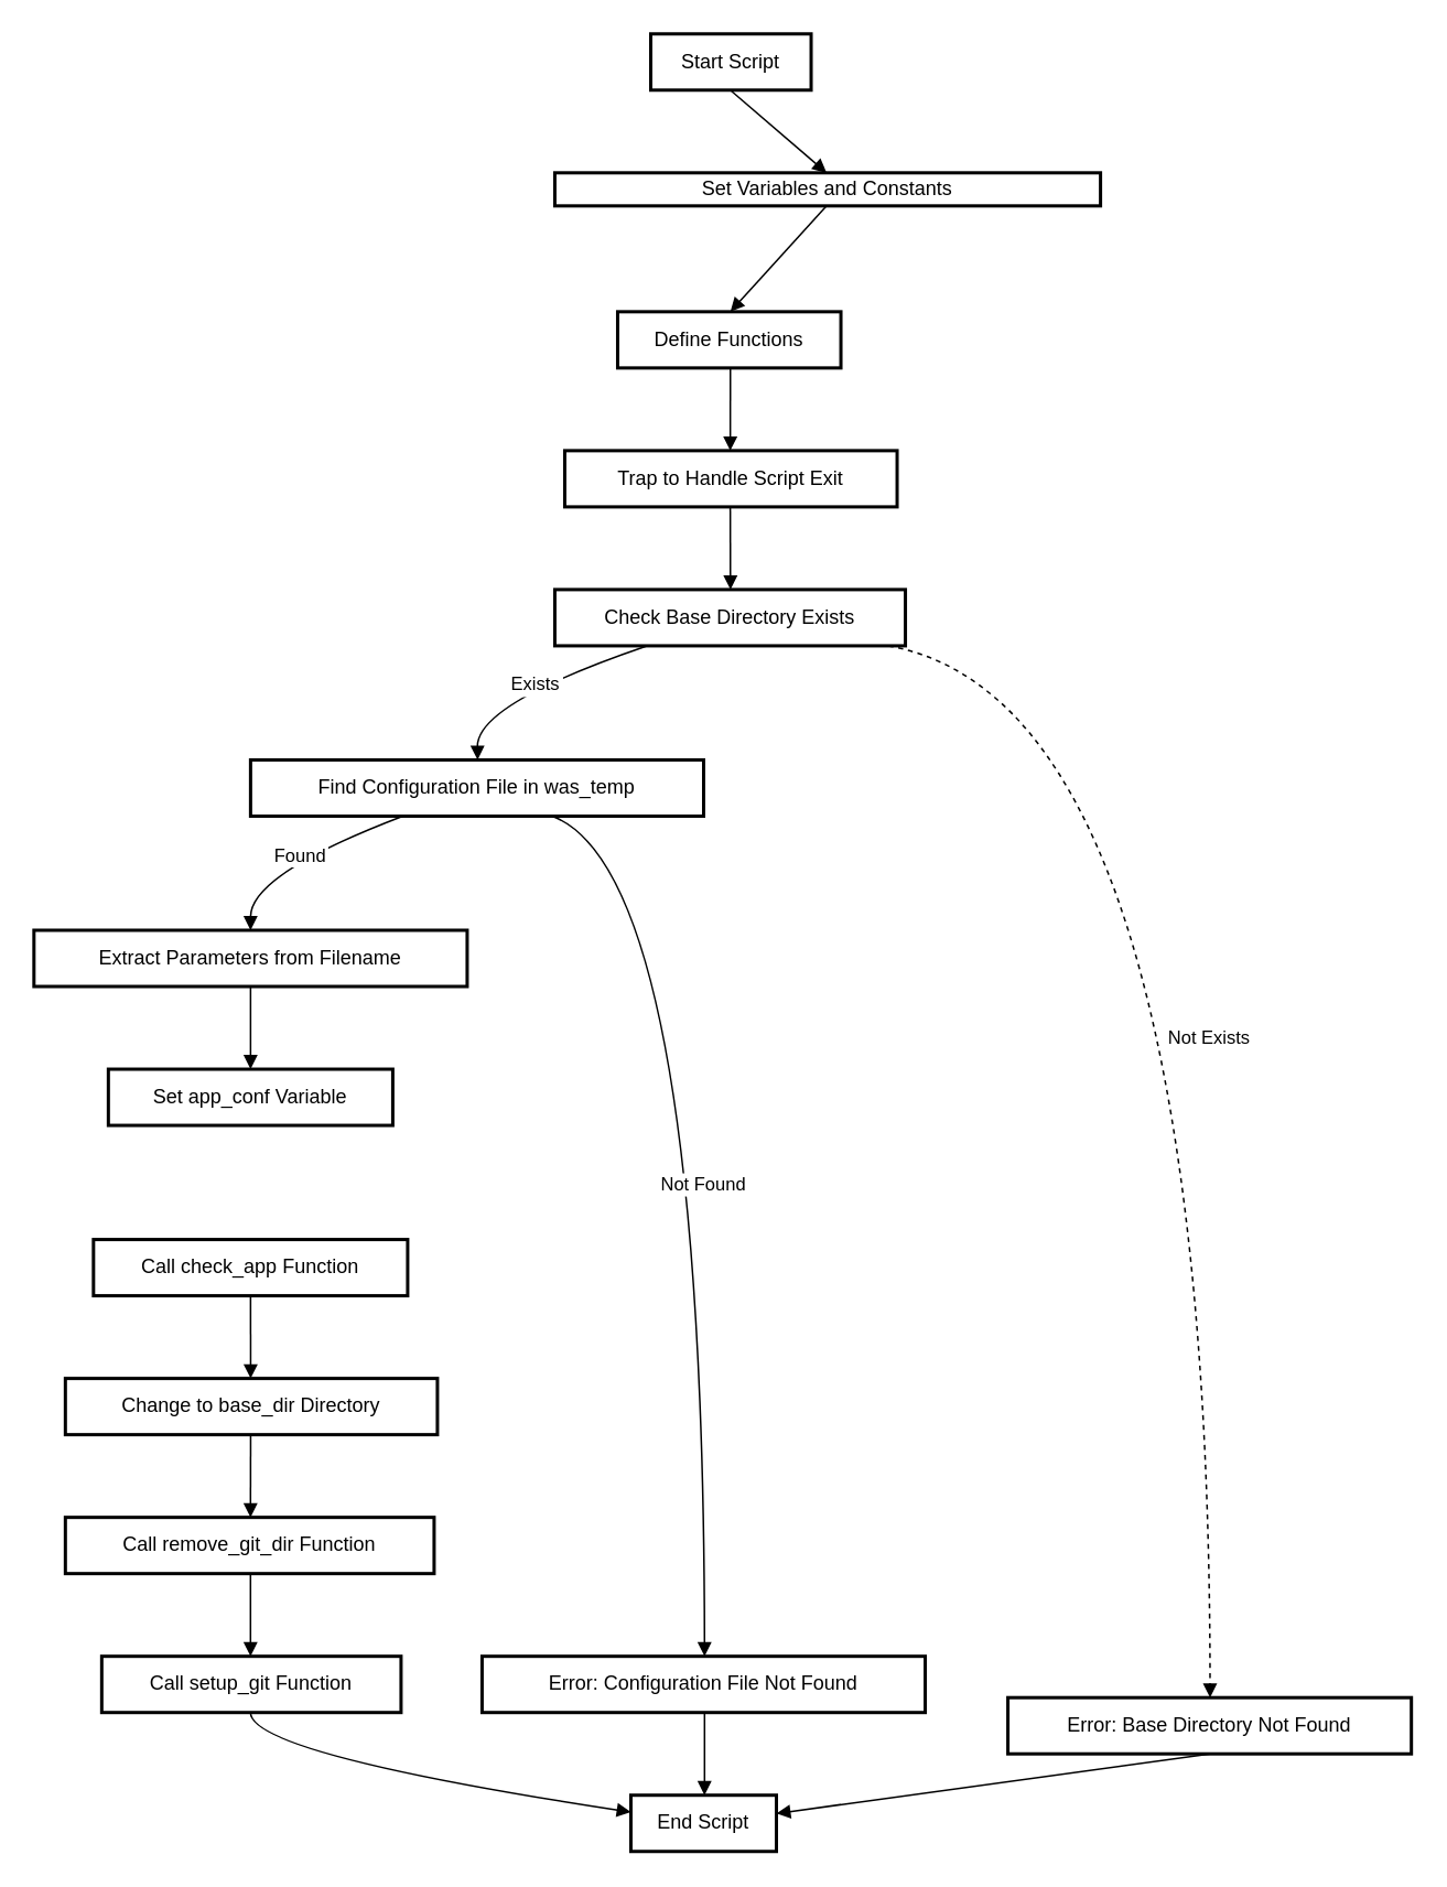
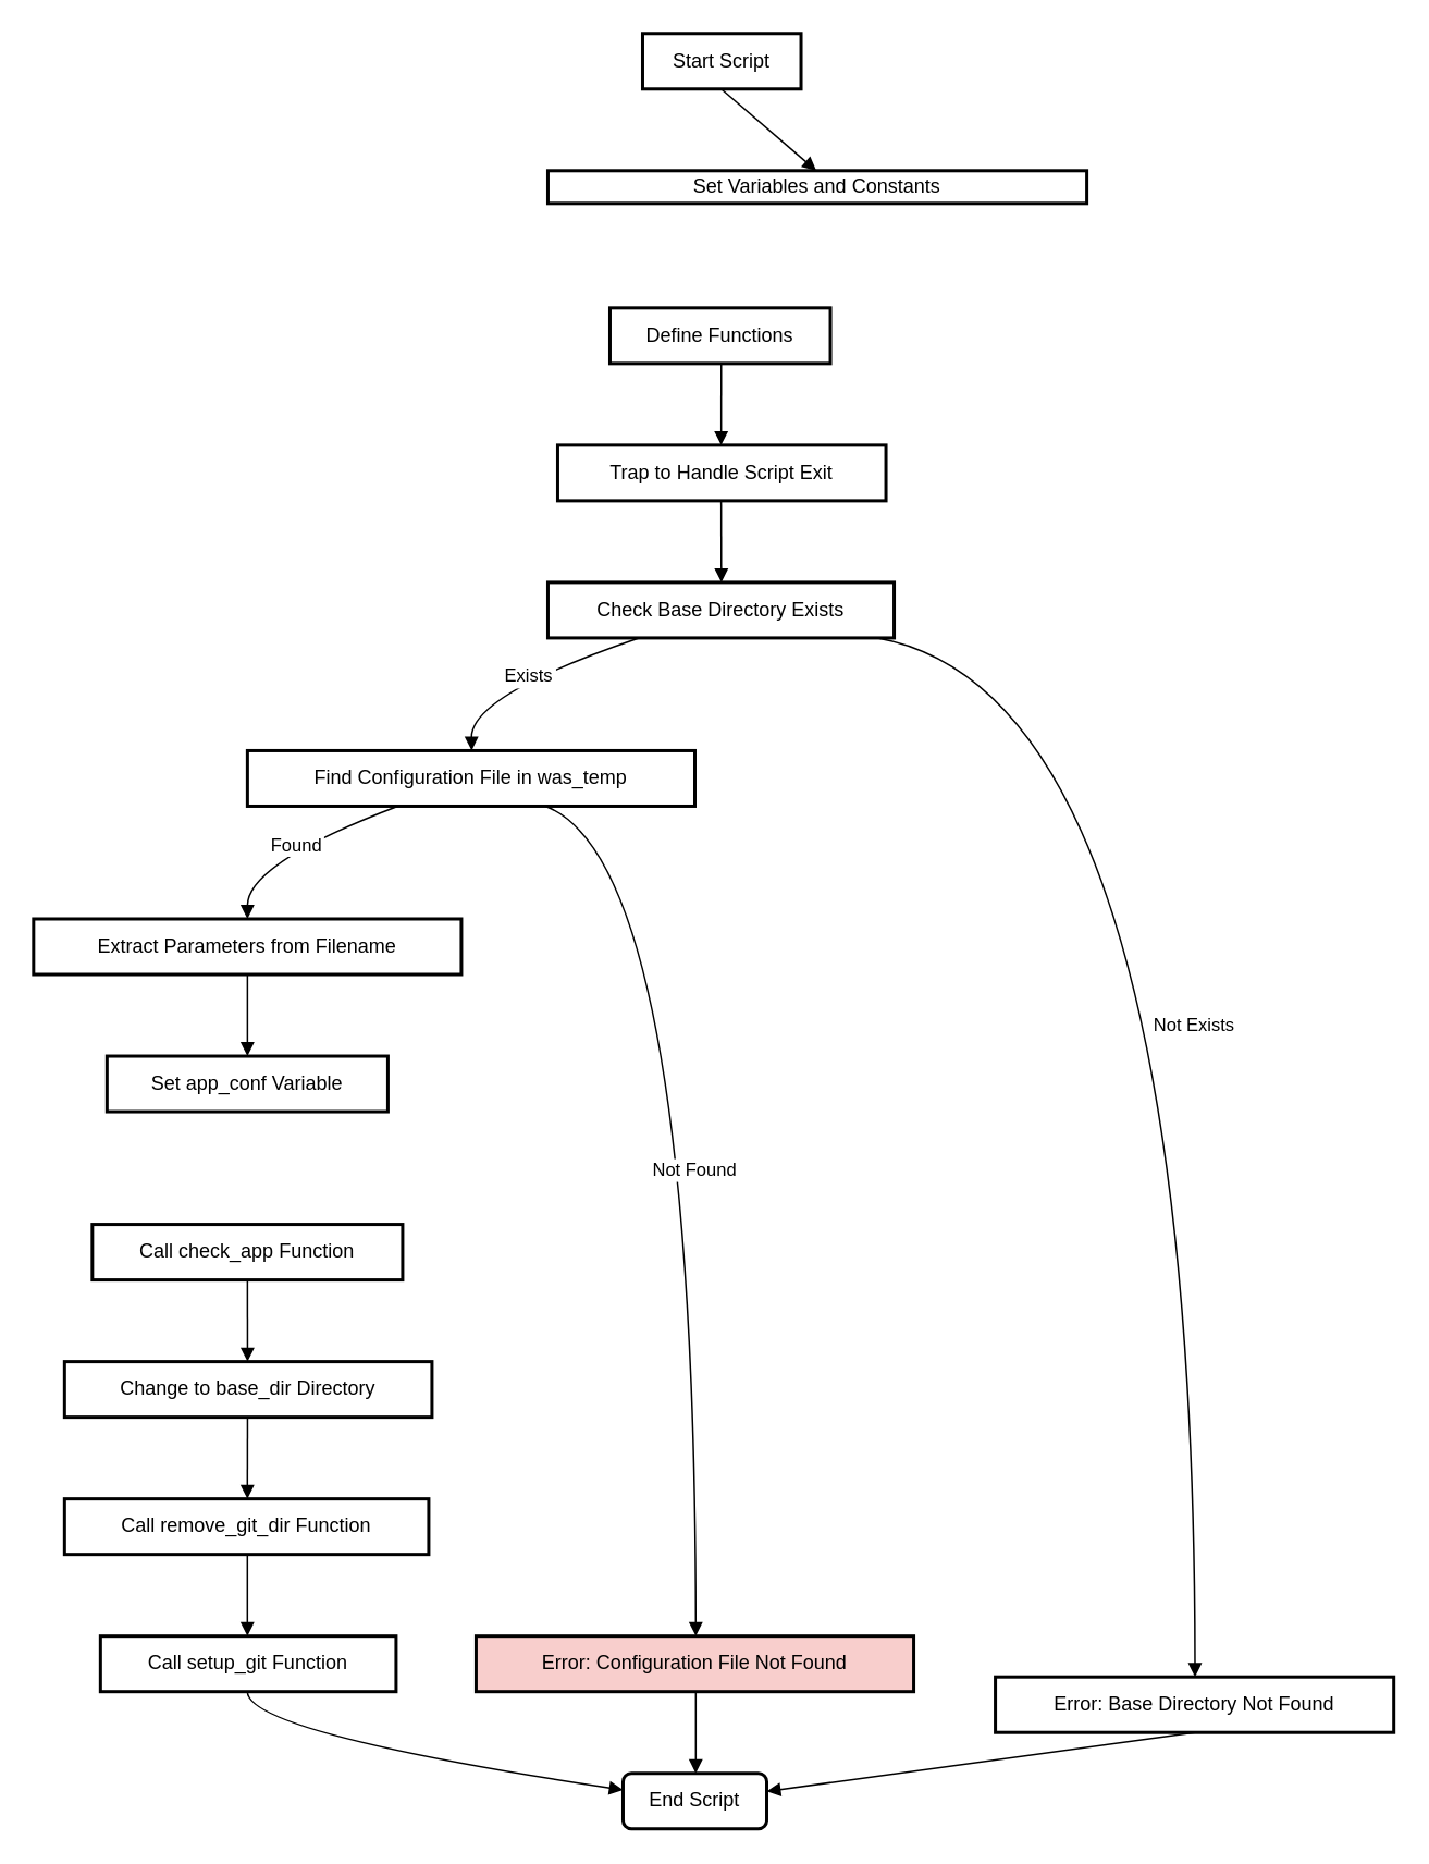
- <mxCell id="18" value="" style="curved=1;startArrow=none;endArrow=block;exitX=0.498;exitY=1;entryX=0.505;entryY=0;rounded=0;" edge="1" parent="1" source="3" target="4"><mxGeometry relative="1" as="geometry"><Array as="points" /></mxGeometry></mxCell>
- <mxCell id="22" value="Not Exists" style="curved=1;startArrow=none;endArrow=block;exitX=0.952;exitY=1;entryX=0.501;entryY=0;rounded=0;dashed=1;" edge="1" parent="1" source="6" target="8"><mxGeometry relative="1" as="geometry"><Array as="points"><mxPoint x="731" y="425" /></Array></mxGeometry></mxCell>
+ <mxCell id="22" value="Not Exists" style="curved=1;startArrow=none;endArrow=block;exitX=0.952;exitY=1;entryX=0.501;entryY=0;rounded=0;" edge="1" parent="1" source="6" target="8"><mxGeometry relative="1" as="geometry"><Array as="points"><mxPoint x="731" y="425" /></Array></mxGeometry></mxCell>
- <mxCell id="10" value="Error: Configuration File Not Found" style="whiteSpace=wrap;strokeWidth=2;" vertex="1" parent="1"><mxGeometry x="291" y="1001" width="268" height="34" as="geometry" /></mxCell>
+ <mxCell id="10" value="Error: Configuration File Not Found" style="whiteSpace=wrap;strokeWidth=2;fillColor=#f8cecc;" vertex="1" parent="1"><mxGeometry x="291" y="1001" width="268" height="34" as="geometry" /></mxCell>
- <mxCell id="16" value="End Script" style="whiteSpace=wrap;strokeWidth=2;" vertex="1" parent="1"><mxGeometry x="381" y="1085" width="88" height="34" as="geometry" /></mxCell>
+ <mxCell id="16" value="End Script" style="whiteSpace=wrap;strokeWidth=2;rounded=1;" vertex="1" parent="1"><mxGeometry x="381" y="1085" width="88" height="34" as="geometry" /></mxCell>
